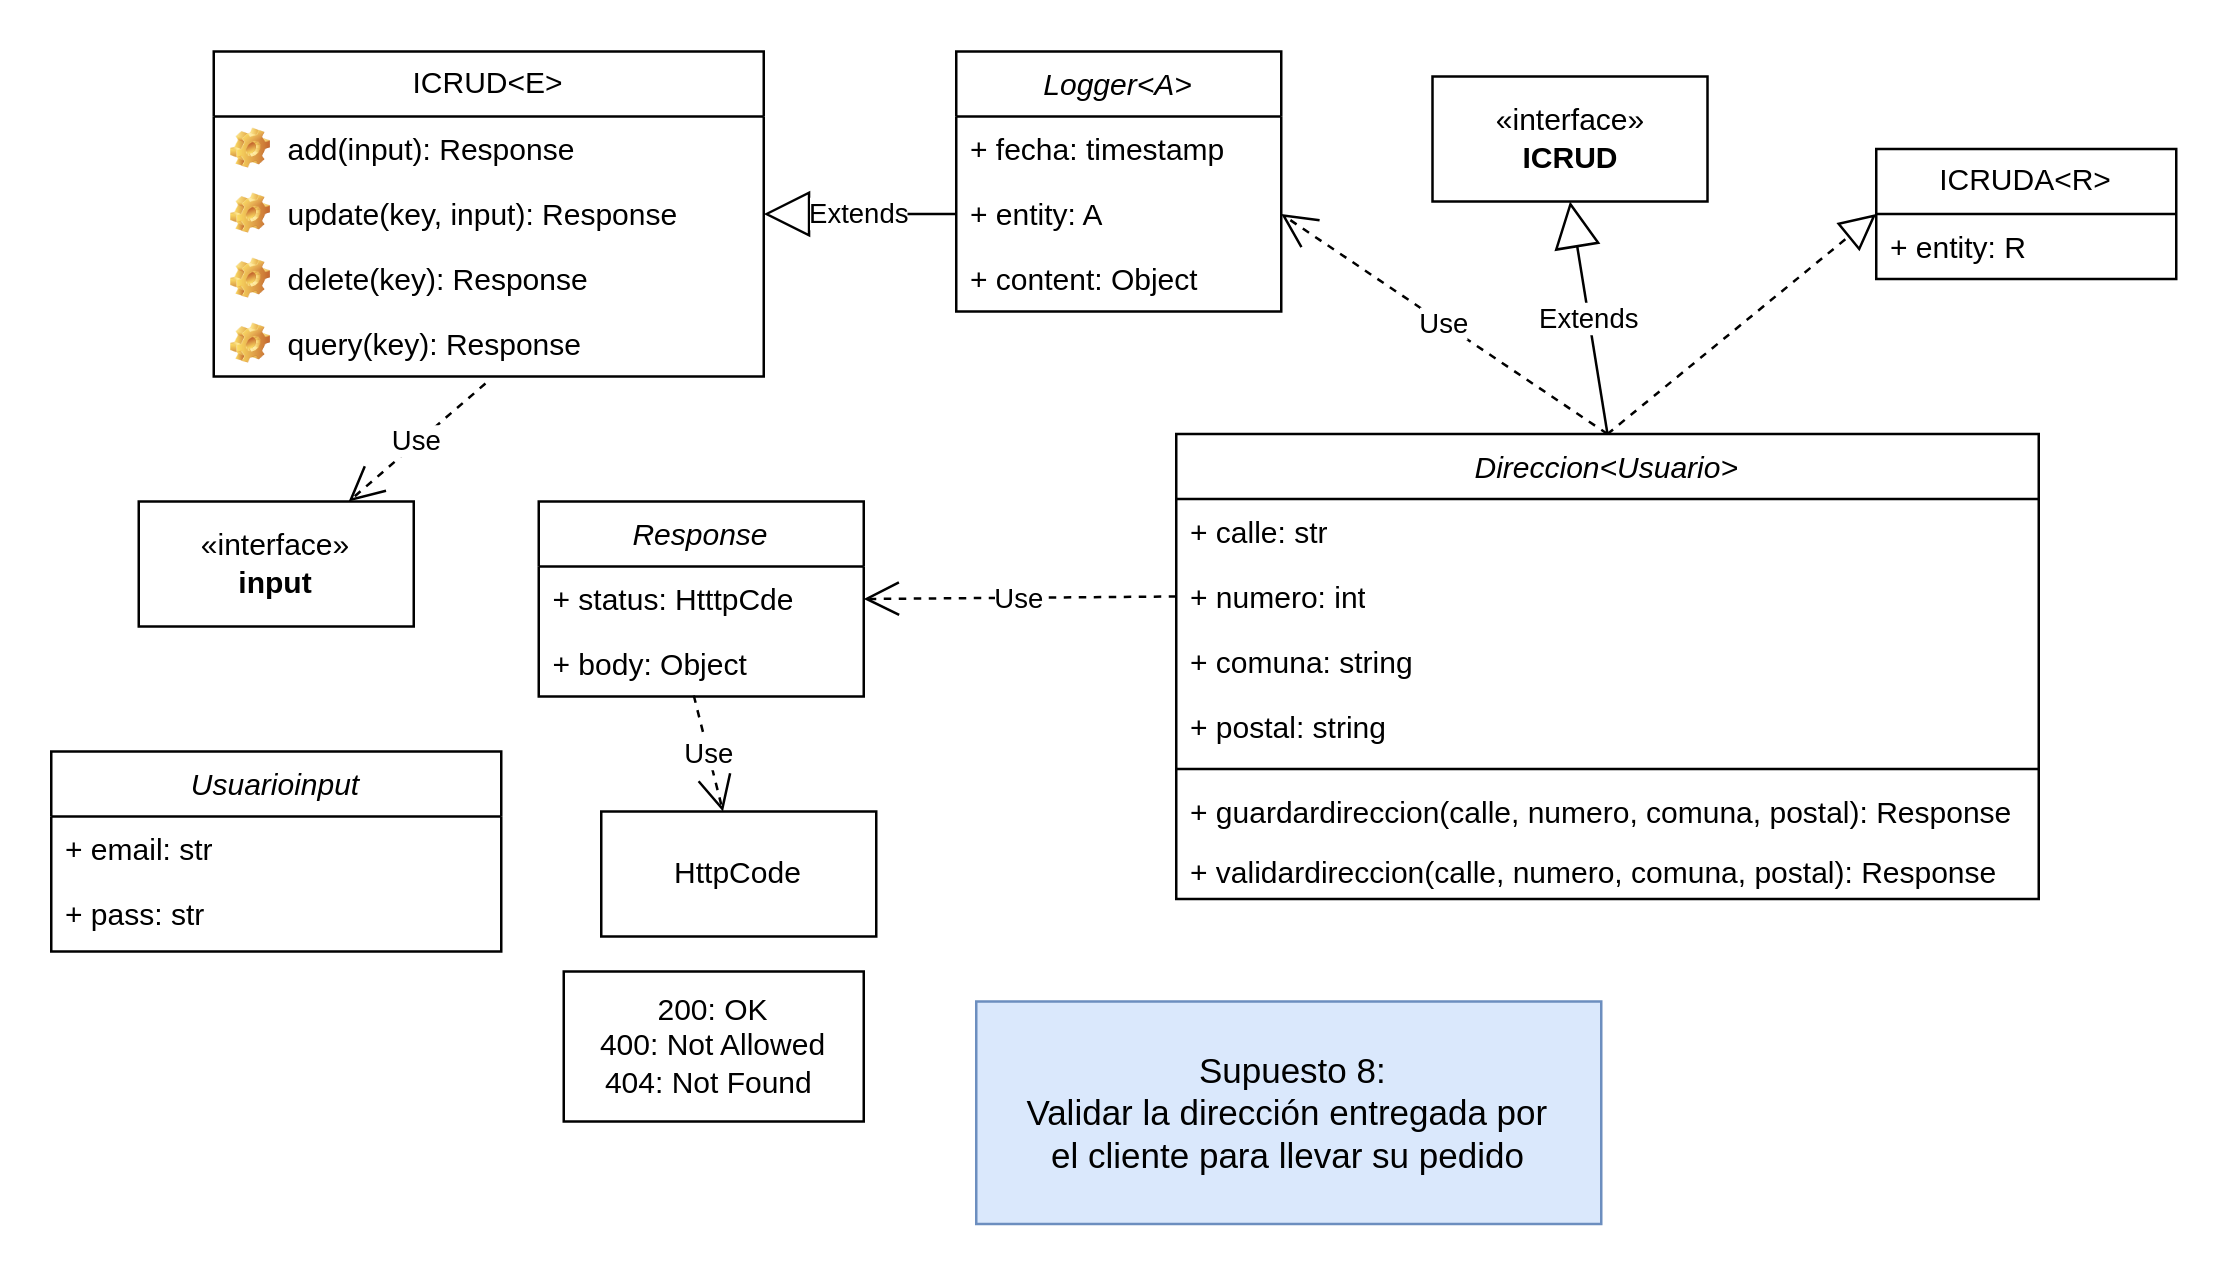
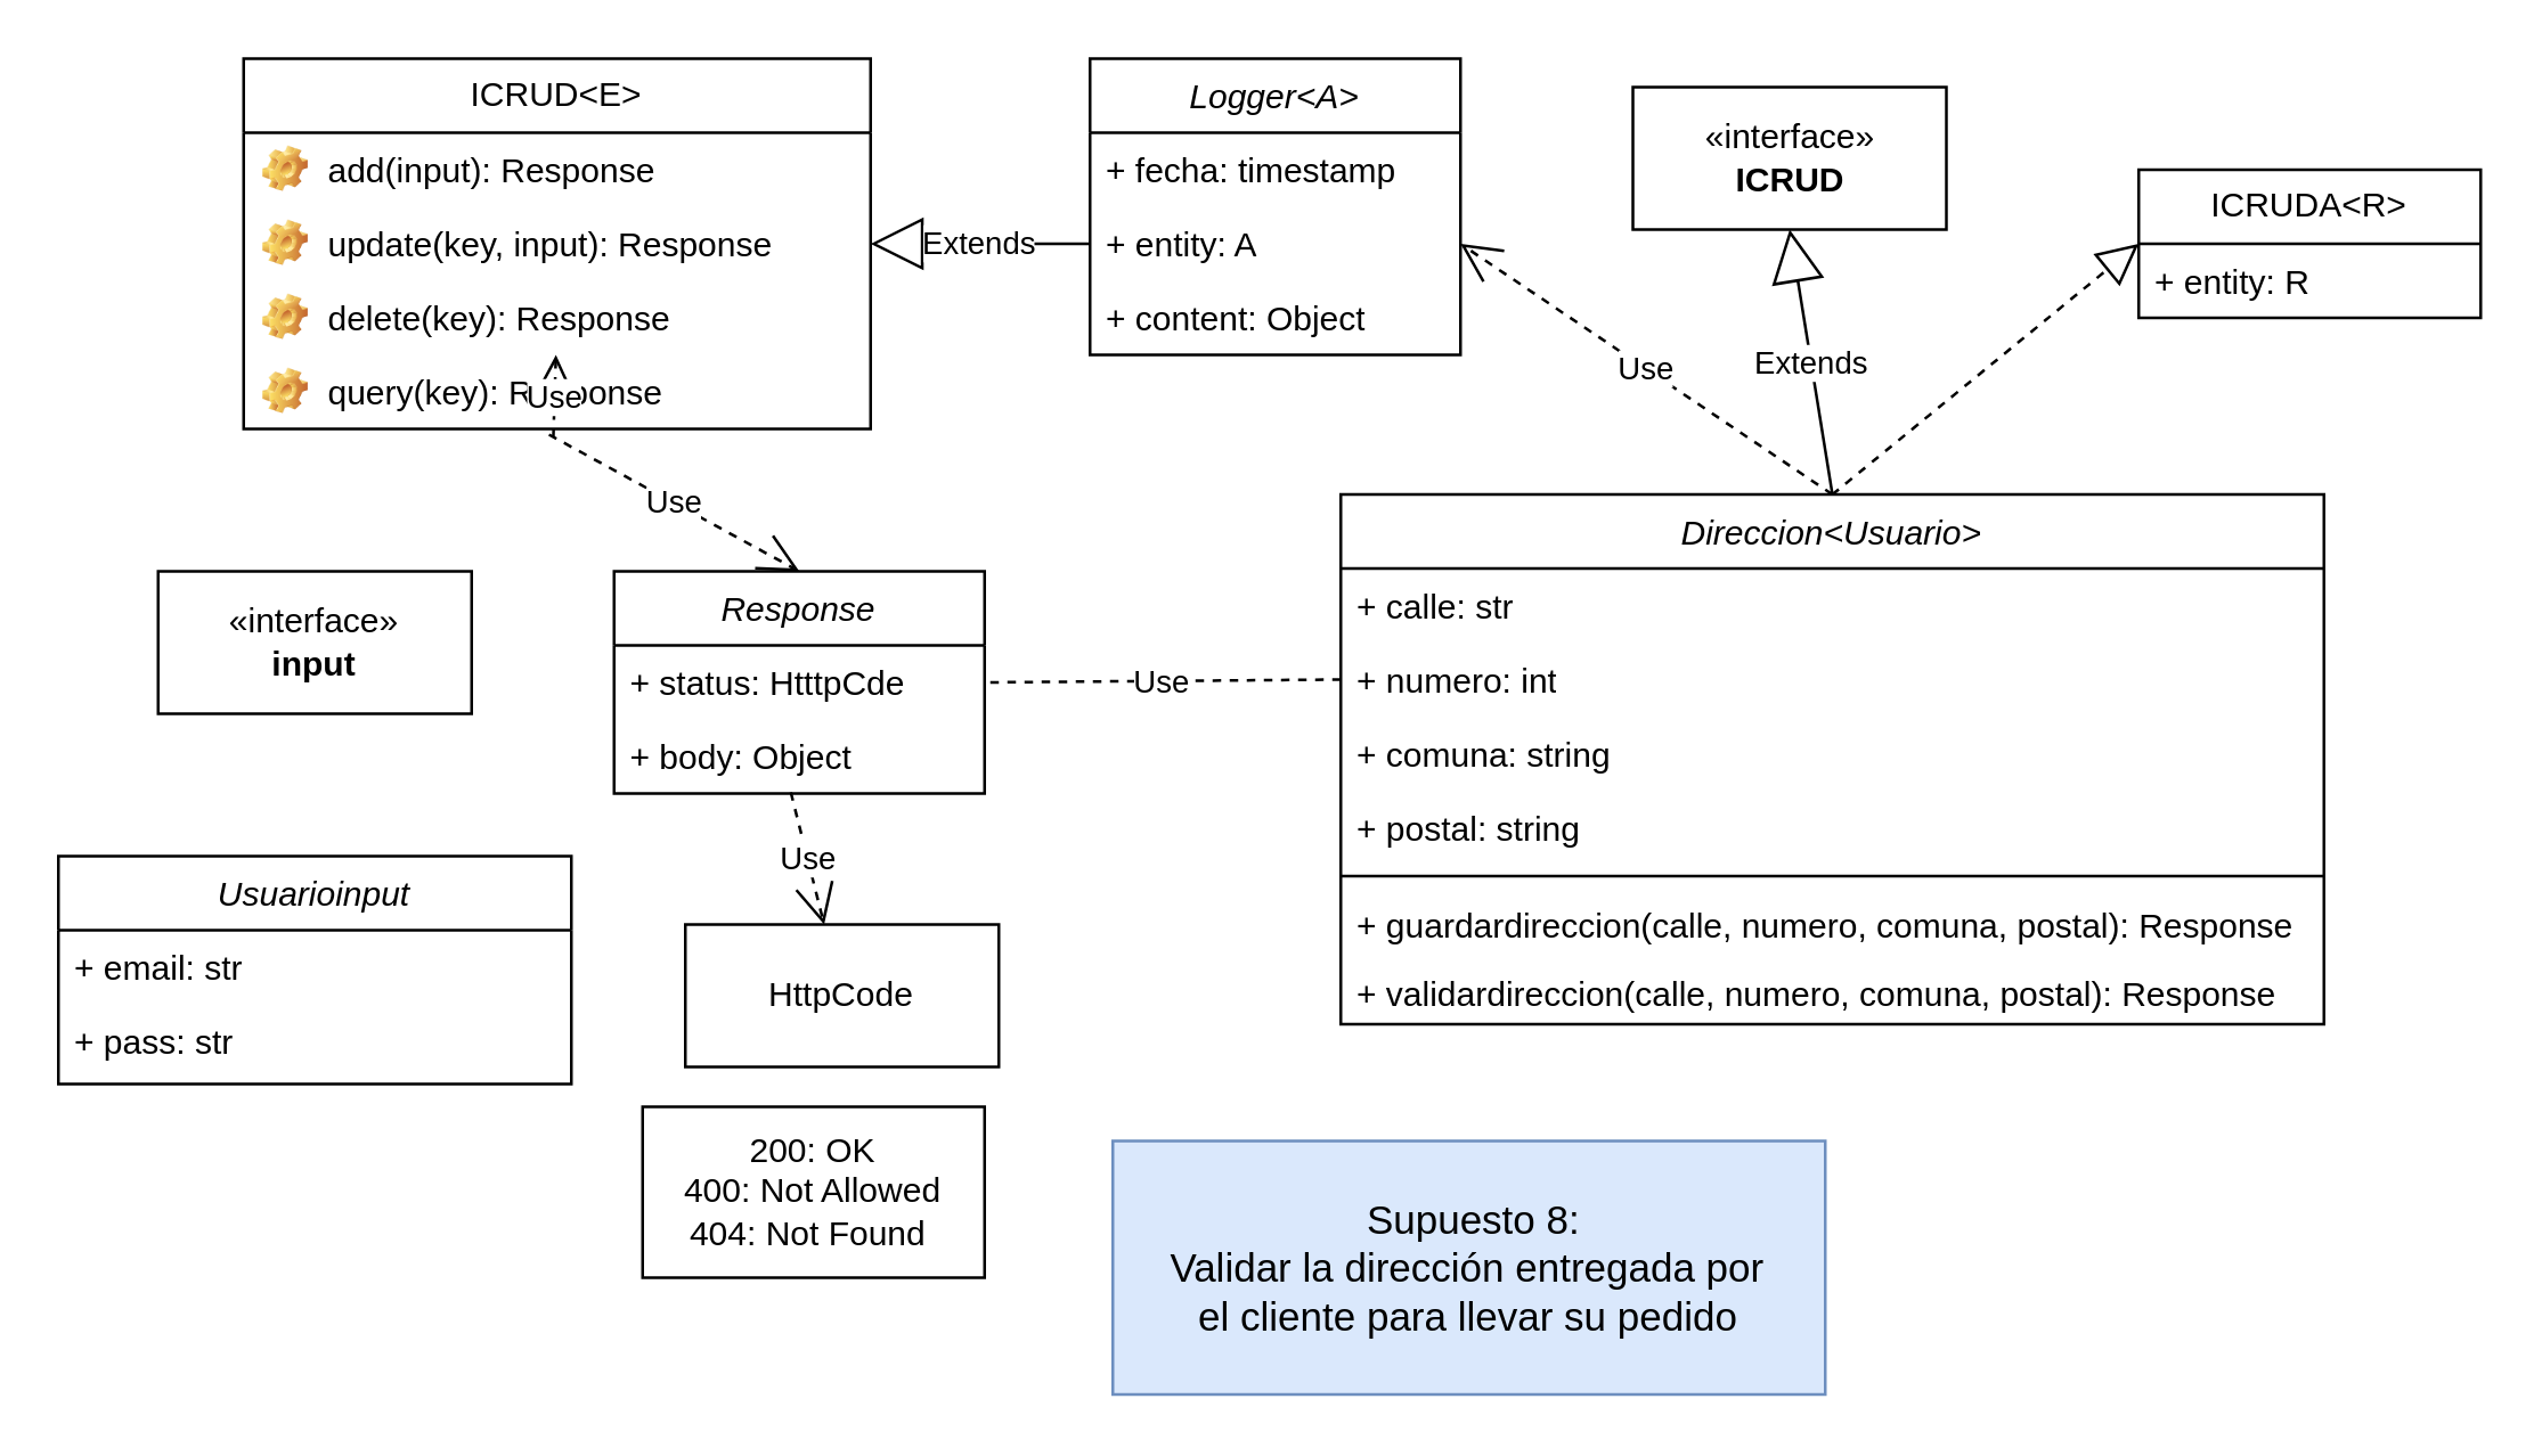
- <mxCell id="17" value="Use" style="endArrow=open;endSize=12;dashed=1;html=1;rounded=0;exitX=0.494;exitY=1.108;exitDx=0;exitDy=0;exitPerimeter=0;" edge="1" parent="1" source="15" target="16"><mxGeometry width="160" relative="1" as="geometry"><mxPoint x="235" y="250" as="sourcePoint" /><mxPoint x="155" y="240" as="targetPoint" /></mxGeometry></mxCell>
+ <mxCell id="17" value="Use" style="endArrow=open;endSize=12;dashed=1;html=1;rounded=0;exitX=0.494;exitY=1.108;exitDx=0;exitDy=0;exitPerimeter=0;" edge="1" parent="1" source="15" target="14"><mxGeometry width="160" relative="1" as="geometry"><mxPoint x="235" y="250" as="sourcePoint" /><mxPoint x="155" y="240" as="targetPoint" /></mxGeometry></mxCell>
+ <mxCell id="24" value="Use" style="endArrow=open;endSize=12;dashed=1;html=1;rounded=0;entryX=0.5;entryY=0;entryDx=0;entryDy=0;exitX=0.487;exitY=1.077;exitDx=0;exitDy=0;exitPerimeter=0;" edge="1" parent="1" source="15" target="21"><mxGeometry width="160" relative="1" as="geometry"><mxPoint x="195" y="160" as="sourcePoint" /><mxPoint x="175" y="207" as="targetPoint" /></mxGeometry></mxCell>
- <mxCell id="29" value="Use" style="endArrow=open;endSize=12;dashed=1;html=1;rounded=0;entryX=1;entryY=0.5;entryDx=0;entryDy=0;exitX=0;exitY=0.5;exitDx=0;exitDy=0;" edge="1" parent="1" source="5" target="22"><mxGeometry width="160" relative="1" as="geometry"><mxPoint x="455" y="239" as="sourcePoint" /><mxPoint x="503" y="328" as="targetPoint" /></mxGeometry></mxCell>
+ <mxCell id="29" value="Use" style="endArrow=none;endSize=12;dashed=1;html=1;rounded=0;entryX=1;entryY=0.5;entryDx=0;entryDy=0;exitX=0;exitY=0.5;exitDx=0;exitDy=0;" edge="1" parent="1" source="5" target="22"><mxGeometry width="160" relative="1" as="geometry"><mxPoint x="455" y="239" as="sourcePoint" /><mxPoint x="503" y="328" as="targetPoint" /></mxGeometry></mxCell>
